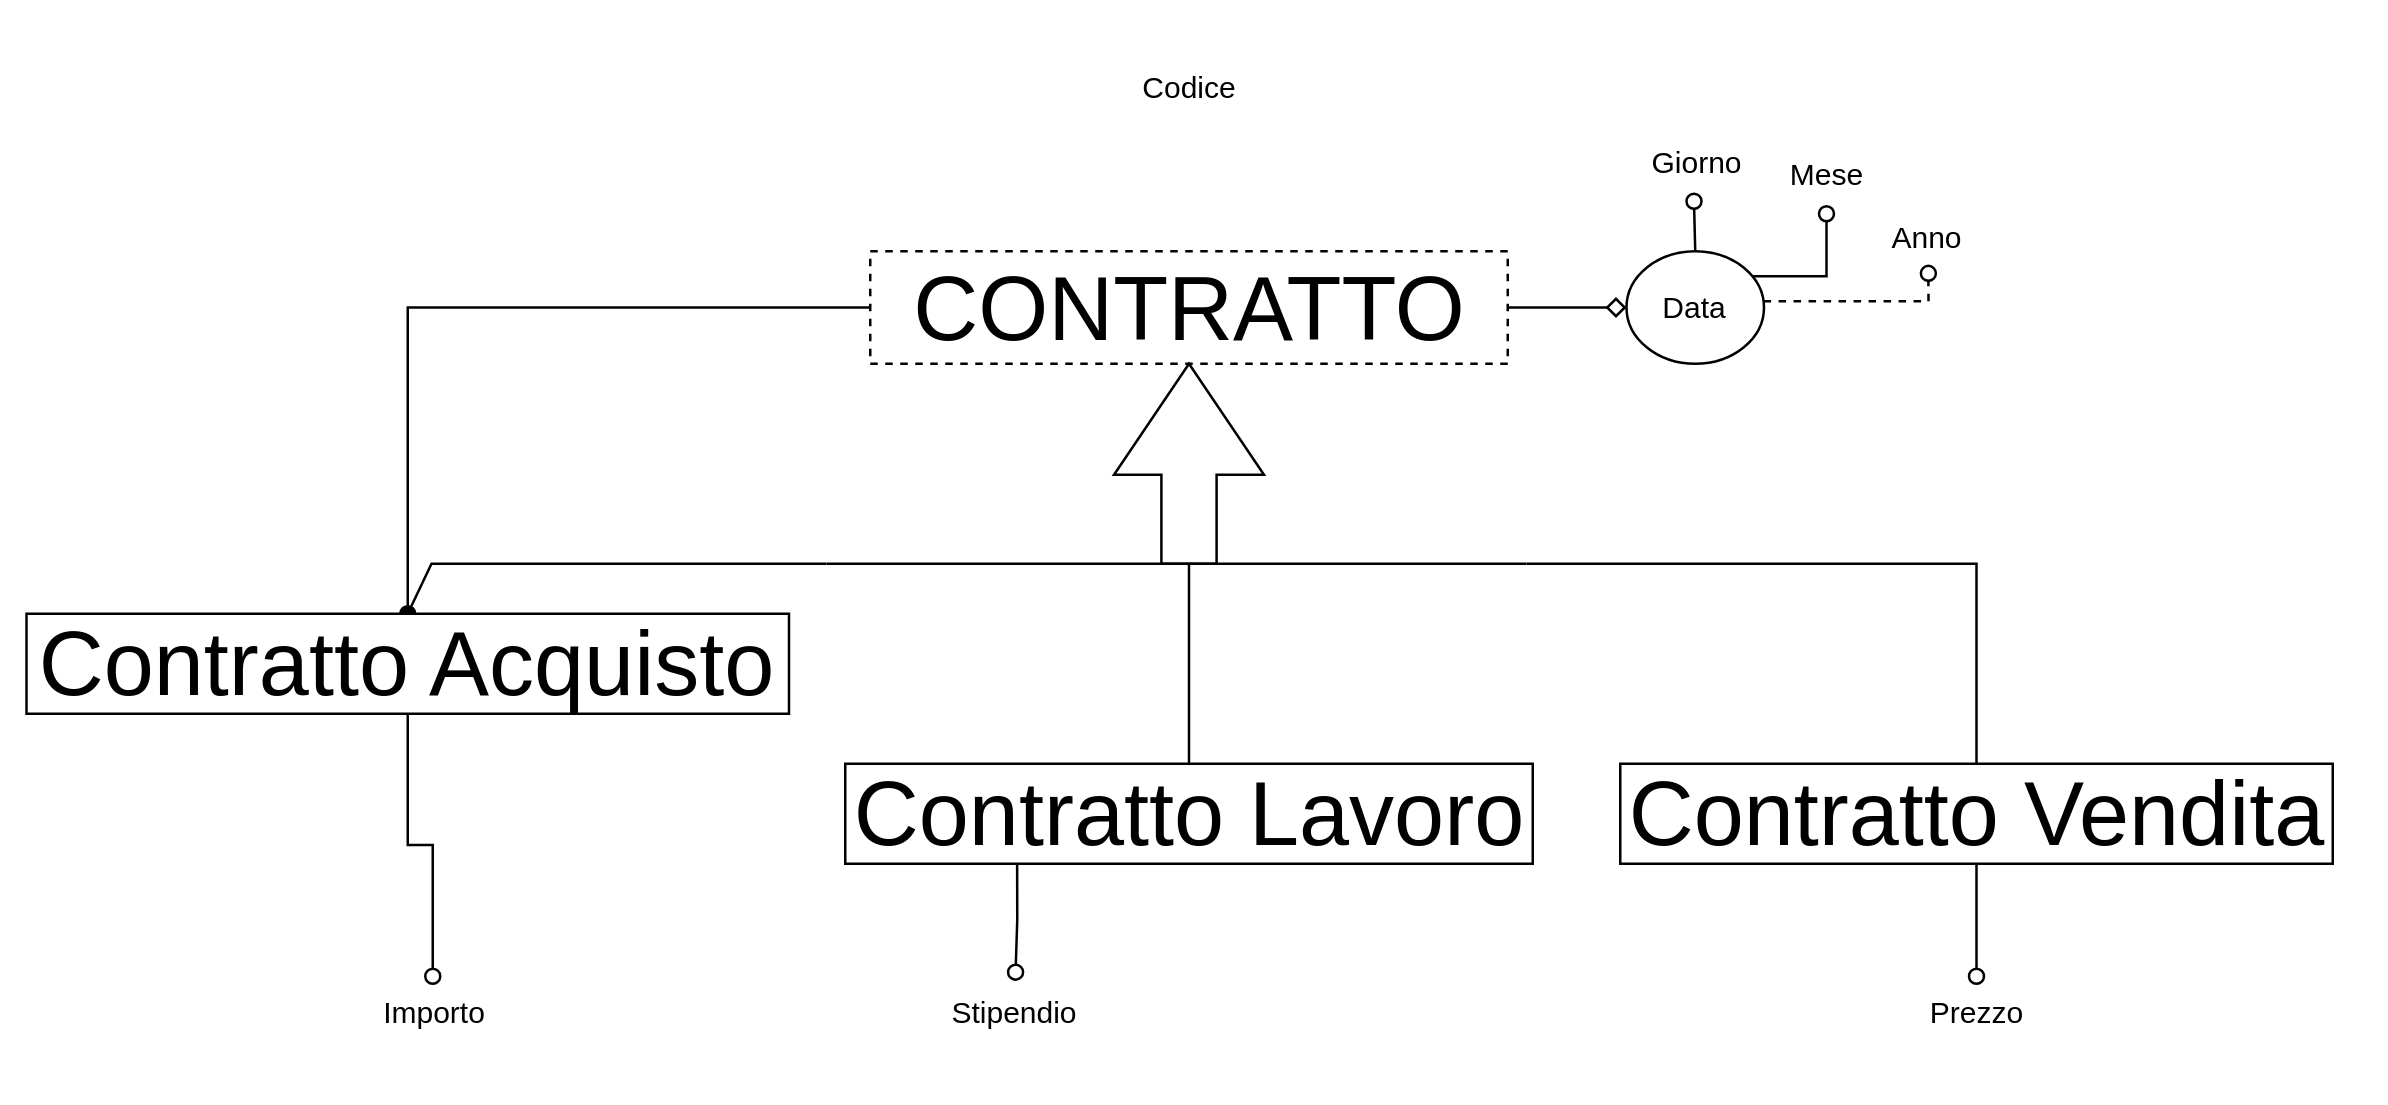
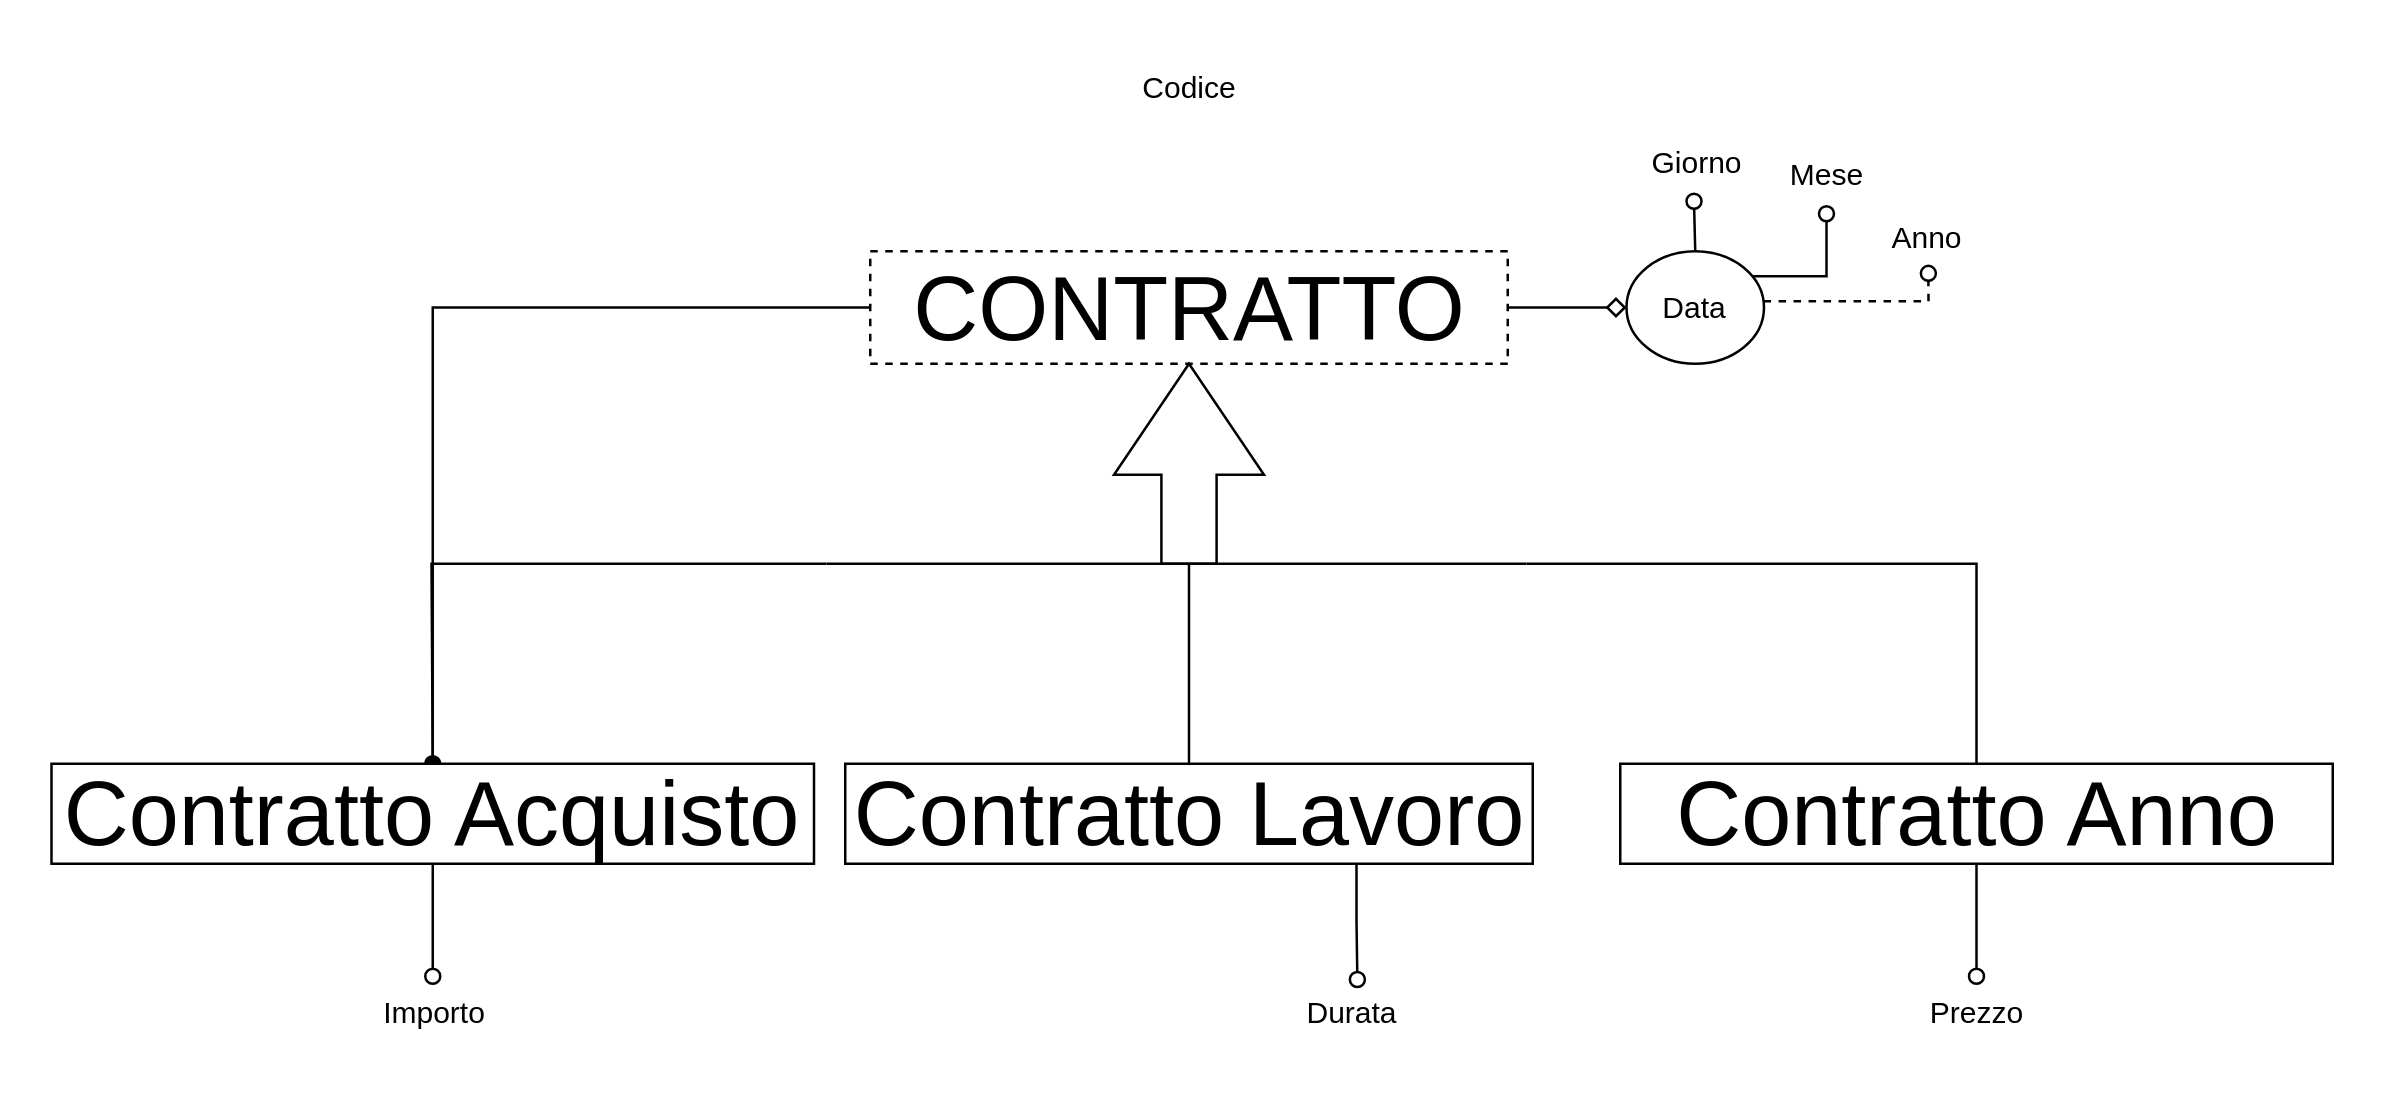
- <mxCell id="11" value="Contratto Acquisto" style="whiteSpace=wrap;html=1;align=center;fontSize=36;" vertex="1" parent="1"><mxGeometry x="10" y="245" width="305" height="40" as="geometry" /></mxCell>
+ <mxCell id="11" value="Contratto Acquisto" style="whiteSpace=wrap;html=1;align=center;fontSize=36;" vertex="1" parent="1"><mxGeometry x="20" y="305" width="305" height="40" as="geometry" /></mxCell>
- <mxCell id="13" value="Contratto Vendita" style="whiteSpace=wrap;html=1;align=center;fontSize=36;" vertex="1" parent="1"><mxGeometry x="647.5" y="305" width="285" height="40" as="geometry" /></mxCell>
+ <mxCell id="13" value="Contratto Anno" style="whiteSpace=wrap;html=1;align=center;fontSize=36;" vertex="1" parent="1"><mxGeometry x="647.5" y="305" width="285" height="40" as="geometry" /></mxCell>
- <mxCell id="14" style="edgeStyle=orthogonalEdgeStyle;rounded=0;orthogonalLoop=1;jettySize=auto;html=1;exitX=0.25;exitY=1;exitDx=0;exitDy=0;entryX=0.509;entryY=-0.055;entryDx=0;entryDy=0;entryPerimeter=0;endArrow=oval;endFill=0;" edge="1" parent="1" source="16" target="27"><mxGeometry relative="1" as="geometry" /></mxCell>
+ <mxCell id="15" style="edgeStyle=orthogonalEdgeStyle;rounded=0;orthogonalLoop=1;jettySize=auto;html=1;entryX=0.539;entryY=0.043;entryDx=0;entryDy=0;entryPerimeter=0;endArrow=oval;endFill=0;" edge="1" parent="1" source="16" target="25"><mxGeometry relative="1" as="geometry"><Array as="points"><mxPoint x="542" y="368" /><mxPoint x="542" y="368" /></Array></mxGeometry></mxCell>
- <mxCell id="27" value="Stipendio" style="text;html=1;align=center;verticalAlign=middle;resizable=0;points=[];autosize=1;strokeColor=none;fillColor=none;" vertex="1" parent="1"><mxGeometry x="370" y="390" width="70" height="30" as="geometry" /></mxCell>
+ <mxCell id="25" value="Durata" style="text;html=1;align=center;verticalAlign=middle;resizable=0;points=[];autosize=1;strokeColor=none;fillColor=none;" vertex="1" parent="1"><mxGeometry x="510" y="390" width="60" height="30" as="geometry" /></mxCell>
